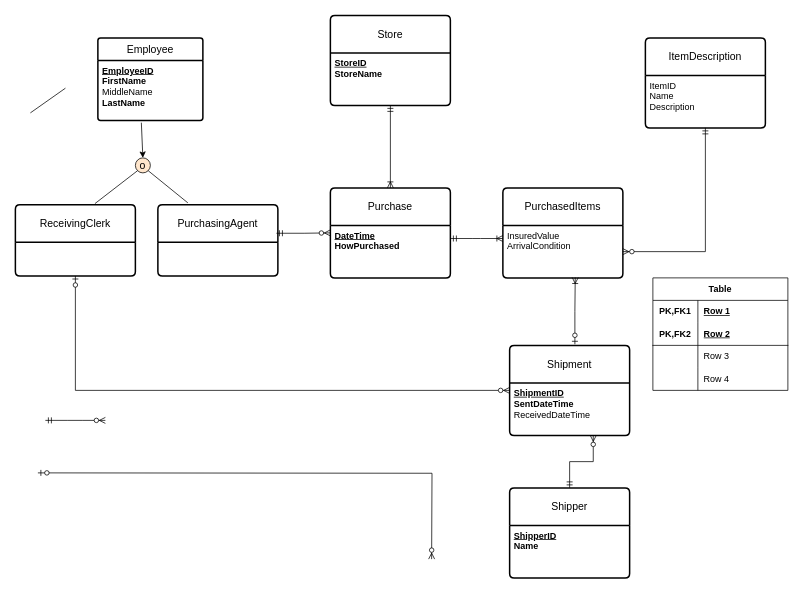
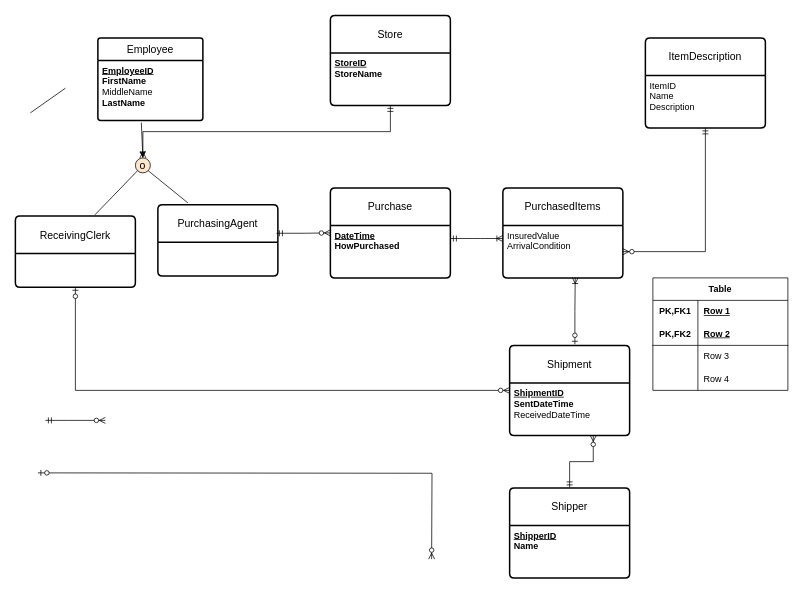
- <mxCell id="16" value="" style="edgeStyle=orthogonalEdgeStyle;fontSize=12;html=1;endArrow=ERoneToMany;startArrow=ERmandOne;rounded=0;exitX=0.5;exitY=1;exitDx=0;exitDy=0;entryX=0.5;entryY=0;entryDx=0;entryDy=0;" edge="1" parent="1" source="10" target="13"><mxGeometry width="100" height="100" relative="1" as="geometry"><mxPoint x="620" y="70" as="sourcePoint" /><mxPoint x="780" y="50" as="targetPoint" /></mxGeometry></mxCell>
+ <mxCell id="16" value="" style="edgeStyle=orthogonalEdgeStyle;fontSize=12;html=1;endArrow=ERoneToMany;startArrow=ERmandOne;rounded=0;exitX=0.5;exitY=1;exitDx=0;exitDy=0;" edge="1" parent="1" source="10" target="4"><mxGeometry width="100" height="100" relative="1" as="geometry"><mxPoint x="620" y="70" as="sourcePoint" /><mxPoint x="780" y="50" as="targetPoint" /></mxGeometry></mxCell>
- <mxCell id="27" value="ReceivingClerk" style="swimlane;childLayout=stackLayout;horizontal=1;startSize=50;horizontalStack=0;rounded=1;fontSize=14;fontStyle=0;strokeWidth=2;resizeParent=0;resizeLast=1;shadow=0;dashed=0;align=center;arcSize=4;whiteSpace=wrap;html=1;" vertex="1" parent="1"><mxGeometry x="20" y="272.5" width="160" height="95" as="geometry" /></mxCell>
+ <mxCell id="27" value="ReceivingClerk" style="swimlane;childLayout=stackLayout;horizontal=1;startSize=50;horizontalStack=0;rounded=1;fontSize=14;fontStyle=0;strokeWidth=2;resizeParent=0;resizeLast=1;shadow=0;dashed=0;align=center;arcSize=4;whiteSpace=wrap;html=1;" vertex="1" parent="1"><mxGeometry x="20" y="287.5" width="160" height="95" as="geometry" /></mxCell>
